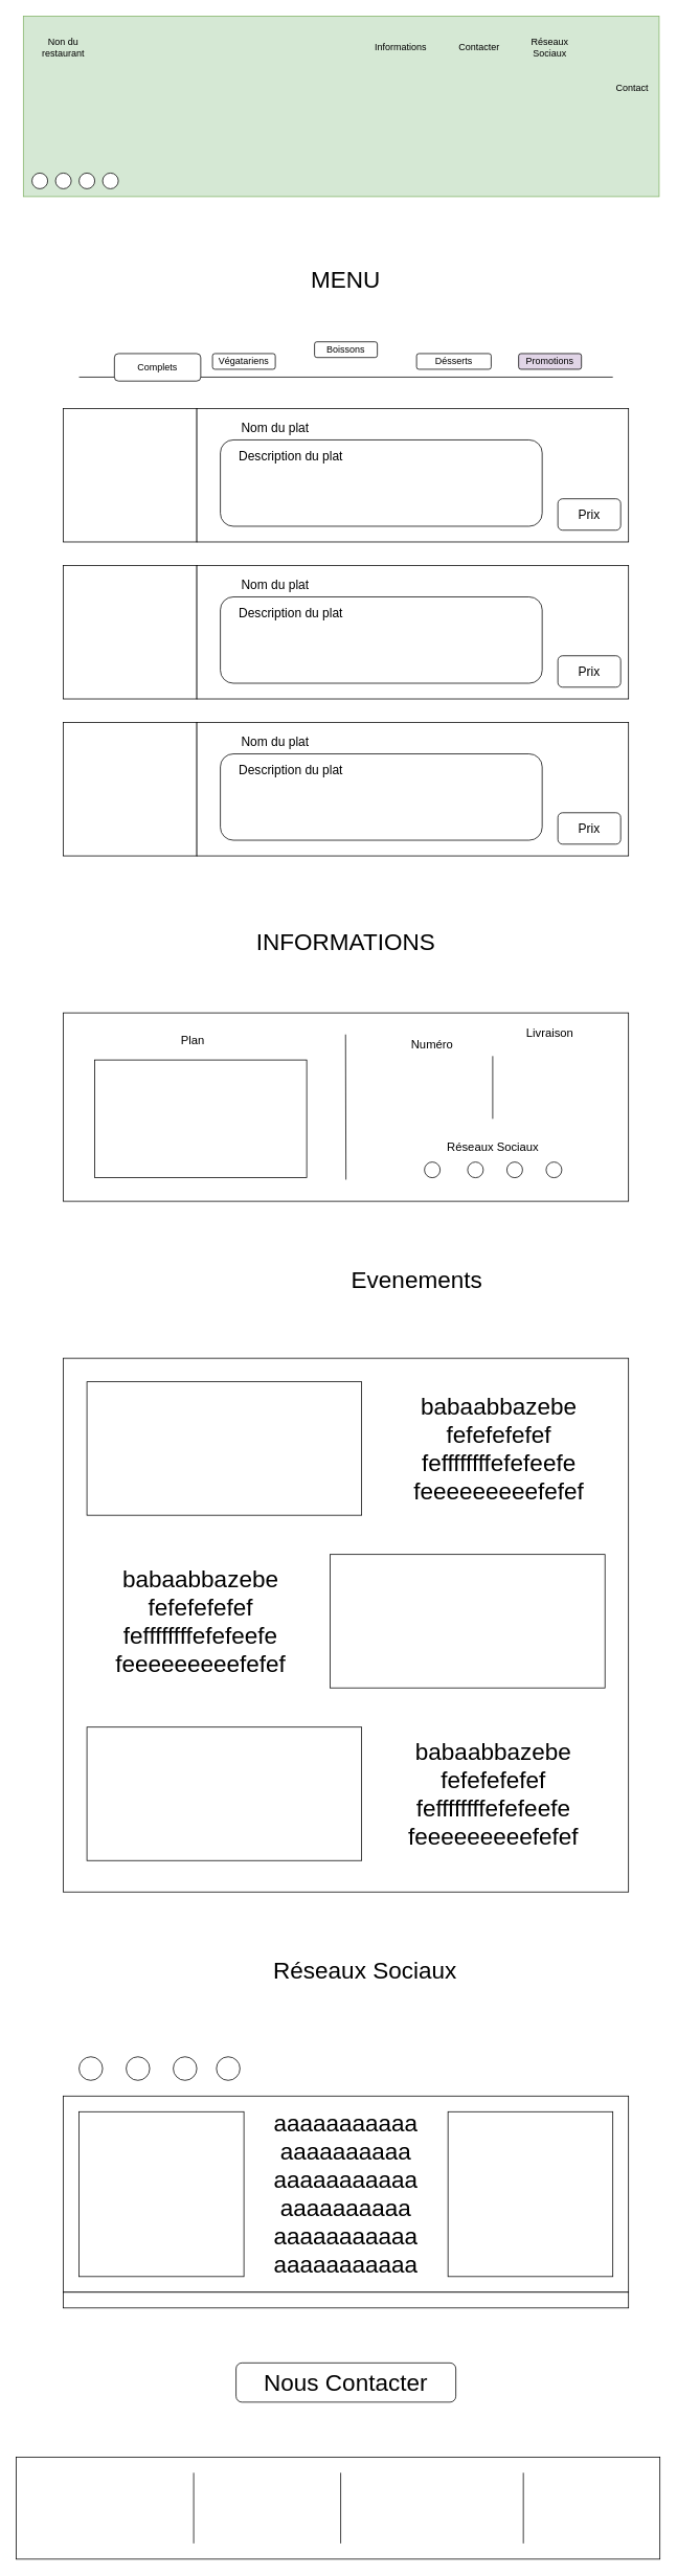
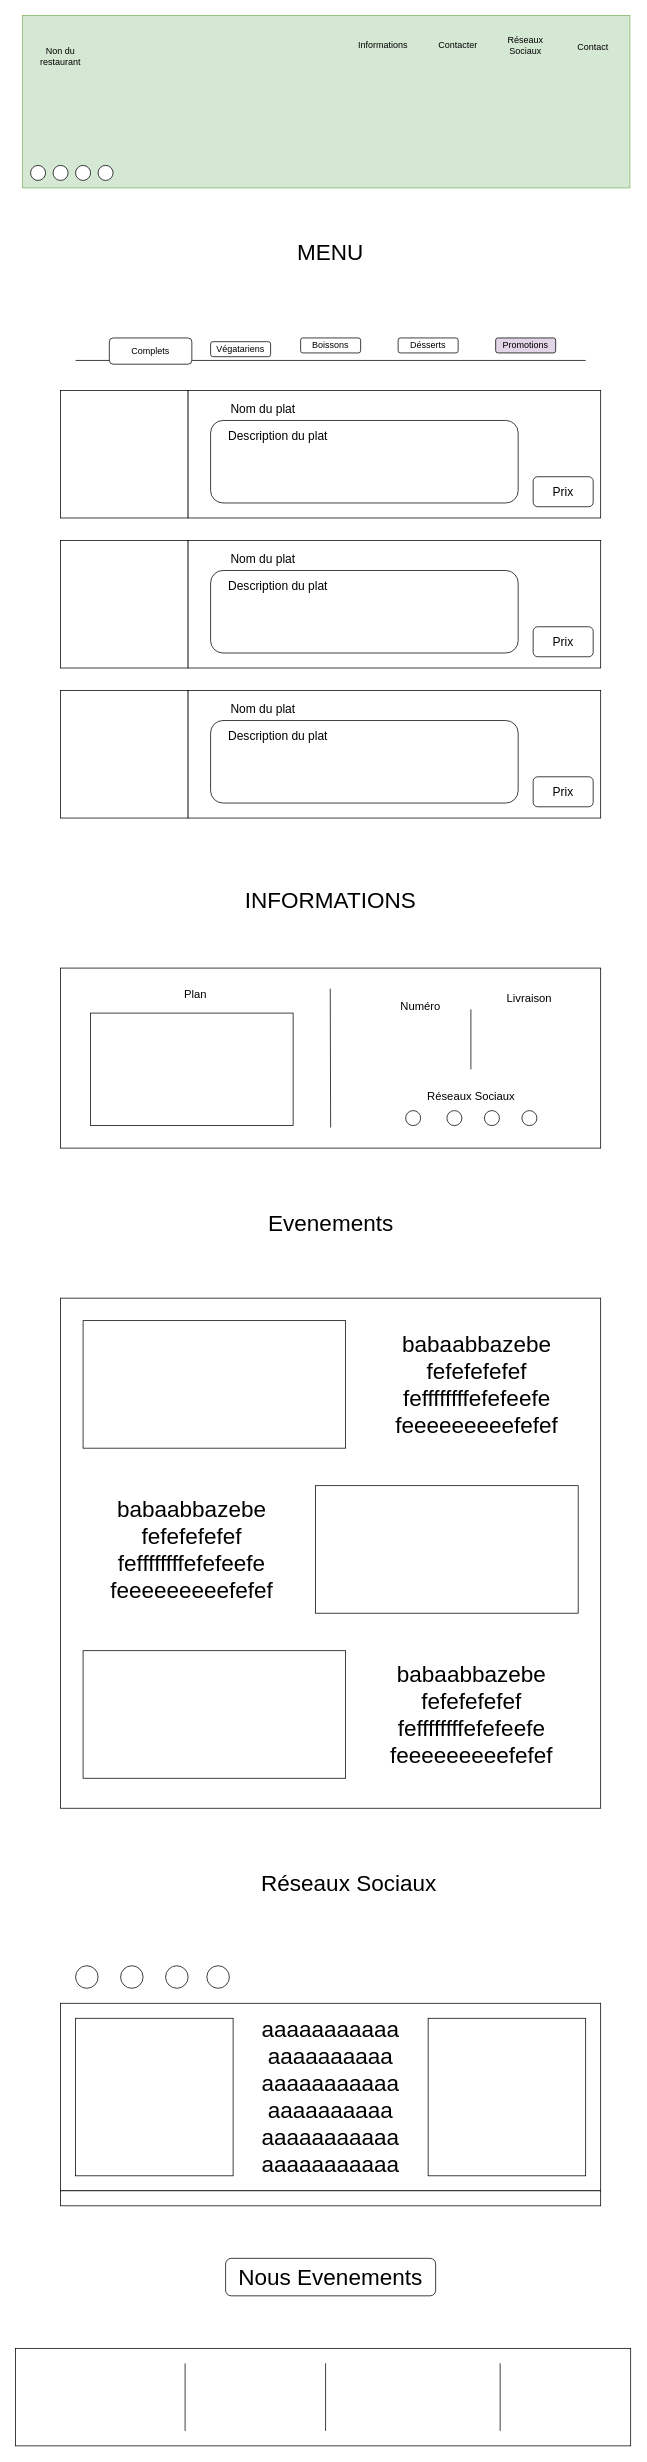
- <mxCell id="4" value="Non du restaurant&lt;span style=&quot;white-space: pre&quot;&gt;&lt;/span&gt;" style="text;html=1;strokeColor=none;fillColor=none;align=center;verticalAlign=middle;whiteSpace=wrap;rounded=0;" vertex="1" parent="1"><mxGeometry x="50" y="45" width="60" height="30" as="geometry" /></mxCell>
+ <mxCell id="4" value="Non du restaurant&lt;span style=&quot;white-space: pre&quot;&gt;&lt;/span&gt;" style="text;html=1;strokeColor=none;fillColor=none;align=center;verticalAlign=middle;whiteSpace=wrap;rounded=0;" vertex="1" parent="1"><mxGeometry x="50" y="60" width="60" height="30" as="geometry" /></mxCell>
- <mxCell id="35" value="&lt;font style=&quot;font-size: 12px&quot;&gt;Contact&lt;/font&gt;" style="text;html=1;strokeColor=none;fillColor=none;align=center;verticalAlign=middle;whiteSpace=wrap;rounded=0;fontSize=16;" vertex="1" parent="1"><mxGeometry x="775" y="95" width="60" height="30" as="geometry" /></mxCell>
+ <mxCell id="35" value="&lt;font style=&quot;font-size: 12px&quot;&gt;Contact&lt;/font&gt;" style="text;html=1;strokeColor=none;fillColor=none;align=center;verticalAlign=middle;whiteSpace=wrap;rounded=0;fontSize=16;" vertex="1" parent="1"><mxGeometry x="760" y="45" width="60" height="30" as="geometry" /></mxCell>
- <mxCell id="8" value="&lt;font style=&quot;font-size: 30px&quot;&gt;MENU&lt;/font&gt;" style="text;html=1;strokeColor=none;fillColor=none;align=center;verticalAlign=middle;whiteSpace=wrap;rounded=0;" vertex="1" parent="1"><mxGeometry x="310" y="310" width="260" height="90" as="geometry" /></mxCell>
+ <mxCell id="8" value="&lt;font style=&quot;font-size: 30px&quot;&gt;MENU&lt;/font&gt;" style="text;html=1;strokeColor=none;fillColor=none;align=center;verticalAlign=middle;whiteSpace=wrap;rounded=0;" vertex="1" parent="1"><mxGeometry x="310" y="290" width="260" height="90" as="geometry" /></mxCell>
- <mxCell id="39" value="Boissons" style="rounded=1;whiteSpace=wrap;html=1;fontSize=12;" vertex="1" parent="1"><mxGeometry x="400" y="435" width="80" height="20" as="geometry" /></mxCell>
+ <mxCell id="39" value="Boissons" style="rounded=1;whiteSpace=wrap;html=1;fontSize=12;" vertex="1" parent="1"><mxGeometry x="400" y="450" width="80" height="20" as="geometry" /></mxCell>
- <mxCell id="38" value="Végatariens" style="rounded=1;whiteSpace=wrap;html=1;fontSize=12;" vertex="1" parent="1"><mxGeometry x="270" y="450" width="80" height="20" as="geometry" /></mxCell>
+ <mxCell id="38" value="Végatariens" style="rounded=1;whiteSpace=wrap;html=1;fontSize=12;" vertex="1" parent="1"><mxGeometry x="280" y="455" width="80" height="20" as="geometry" /></mxCell>
- <mxCell id="40" value="Désserts" style="rounded=1;whiteSpace=wrap;html=1;fontSize=12;" vertex="1" parent="1"><mxGeometry x="530" y="450" width="95" height="20" as="geometry" /></mxCell>
+ <mxCell id="40" value="Désserts" style="rounded=1;whiteSpace=wrap;html=1;fontSize=12;" vertex="1" parent="1"><mxGeometry x="530" y="450" width="80" height="20" as="geometry" /></mxCell>
- <mxCell id="54" value="Livraison" style="text;html=1;strokeColor=none;fillColor=none;align=center;verticalAlign=middle;whiteSpace=wrap;rounded=0;fontSize=15;" vertex="1" parent="1"><mxGeometry x="670" y="1300" width="60" height="30" as="geometry" /></mxCell>
+ <mxCell id="54" value="Livraison" style="text;html=1;strokeColor=none;fillColor=none;align=center;verticalAlign=middle;whiteSpace=wrap;rounded=0;fontSize=15;" vertex="1" parent="1"><mxGeometry x="675" y="1315" width="60" height="30" as="geometry" /></mxCell>
- <mxCell id="56" value="Plan" style="text;html=1;strokeColor=none;fillColor=none;align=center;verticalAlign=middle;whiteSpace=wrap;rounded=0;fontSize=15;" vertex="1" parent="1"><mxGeometry x="215" y="1310" width="60" height="30" as="geometry" /></mxCell>
+ <mxCell id="56" value="Plan" style="text;html=1;strokeColor=none;fillColor=none;align=center;verticalAlign=middle;whiteSpace=wrap;rounded=0;fontSize=15;" vertex="1" parent="1"><mxGeometry x="230" y="1310" width="60" height="30" as="geometry" /></mxCell>
- <mxCell id="48" value="Numéro" style="text;html=1;strokeColor=none;fillColor=none;align=center;verticalAlign=middle;whiteSpace=wrap;rounded=0;fontSize=15;" vertex="1" parent="1"><mxGeometry x="520" y="1320" width="60" height="20" as="geometry" /></mxCell>
+ <mxCell id="48" value="Numéro" style="text;html=1;strokeColor=none;fillColor=none;align=center;verticalAlign=middle;whiteSpace=wrap;rounded=0;fontSize=15;" vertex="1" parent="1"><mxGeometry x="530" y="1330" width="60" height="20" as="geometry" /></mxCell>
- <mxCell id="57" value="&lt;font style=&quot;font-size: 30px&quot;&gt;Evenements&lt;/font&gt;" style="text;html=1;strokeColor=none;fillColor=none;align=center;verticalAlign=middle;whiteSpace=wrap;rounded=0;fontSize=15;" vertex="1" parent="1"><mxGeometry x="407.5" y="1610" width="245" height="40" as="geometry" /></mxCell>
+ <mxCell id="57" value="&lt;font style=&quot;font-size: 30px&quot;&gt;Evenements&lt;/font&gt;" style="text;html=1;strokeColor=none;fillColor=none;align=center;verticalAlign=middle;whiteSpace=wrap;rounded=0;fontSize=15;" vertex="1" parent="1"><mxGeometry x="317.5" y="1610" width="245" height="40" as="geometry" /></mxCell>
- <mxCell id="76" value="Nous Contacter" style="text;html=1;strokeColor=none;fillColor=none;align=center;verticalAlign=middle;whiteSpace=wrap;rounded=0;fontSize=30;" vertex="1" parent="1"><mxGeometry x="300" y="3015" width="280" height="40" as="geometry" /></mxCell>
+ <mxCell id="76" value="Nous Evenements" style="text;html=1;strokeColor=none;fillColor=none;align=center;verticalAlign=middle;whiteSpace=wrap;rounded=0;fontSize=30;" vertex="1" parent="1"><mxGeometry x="300" y="3015" width="280" height="40" as="geometry" /></mxCell>
